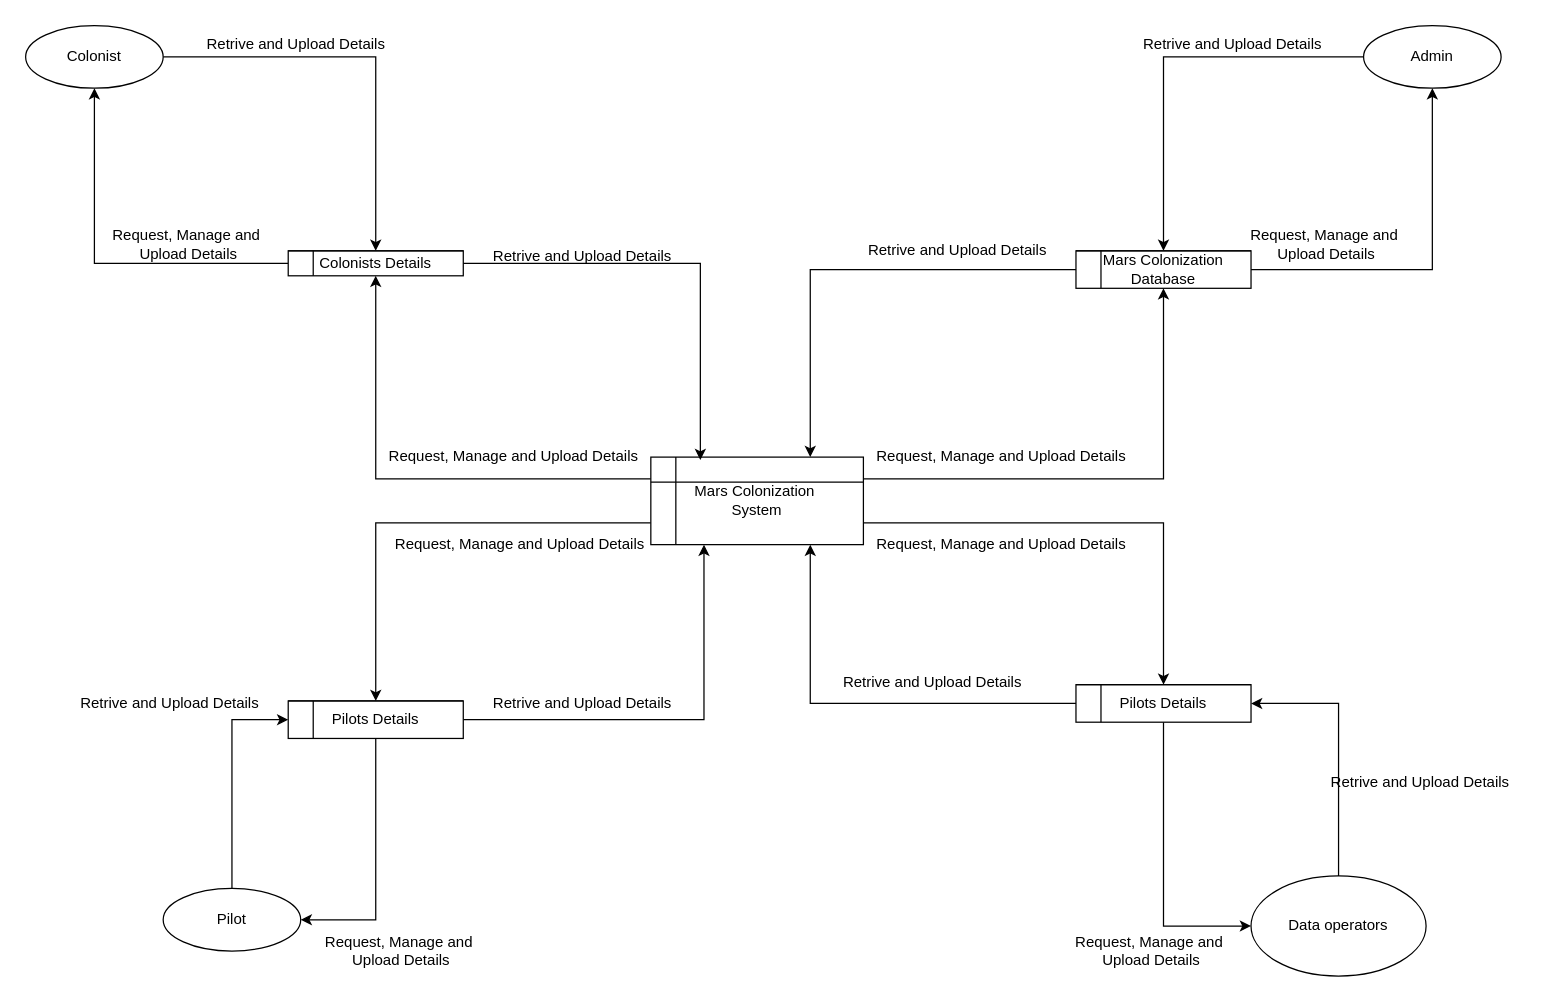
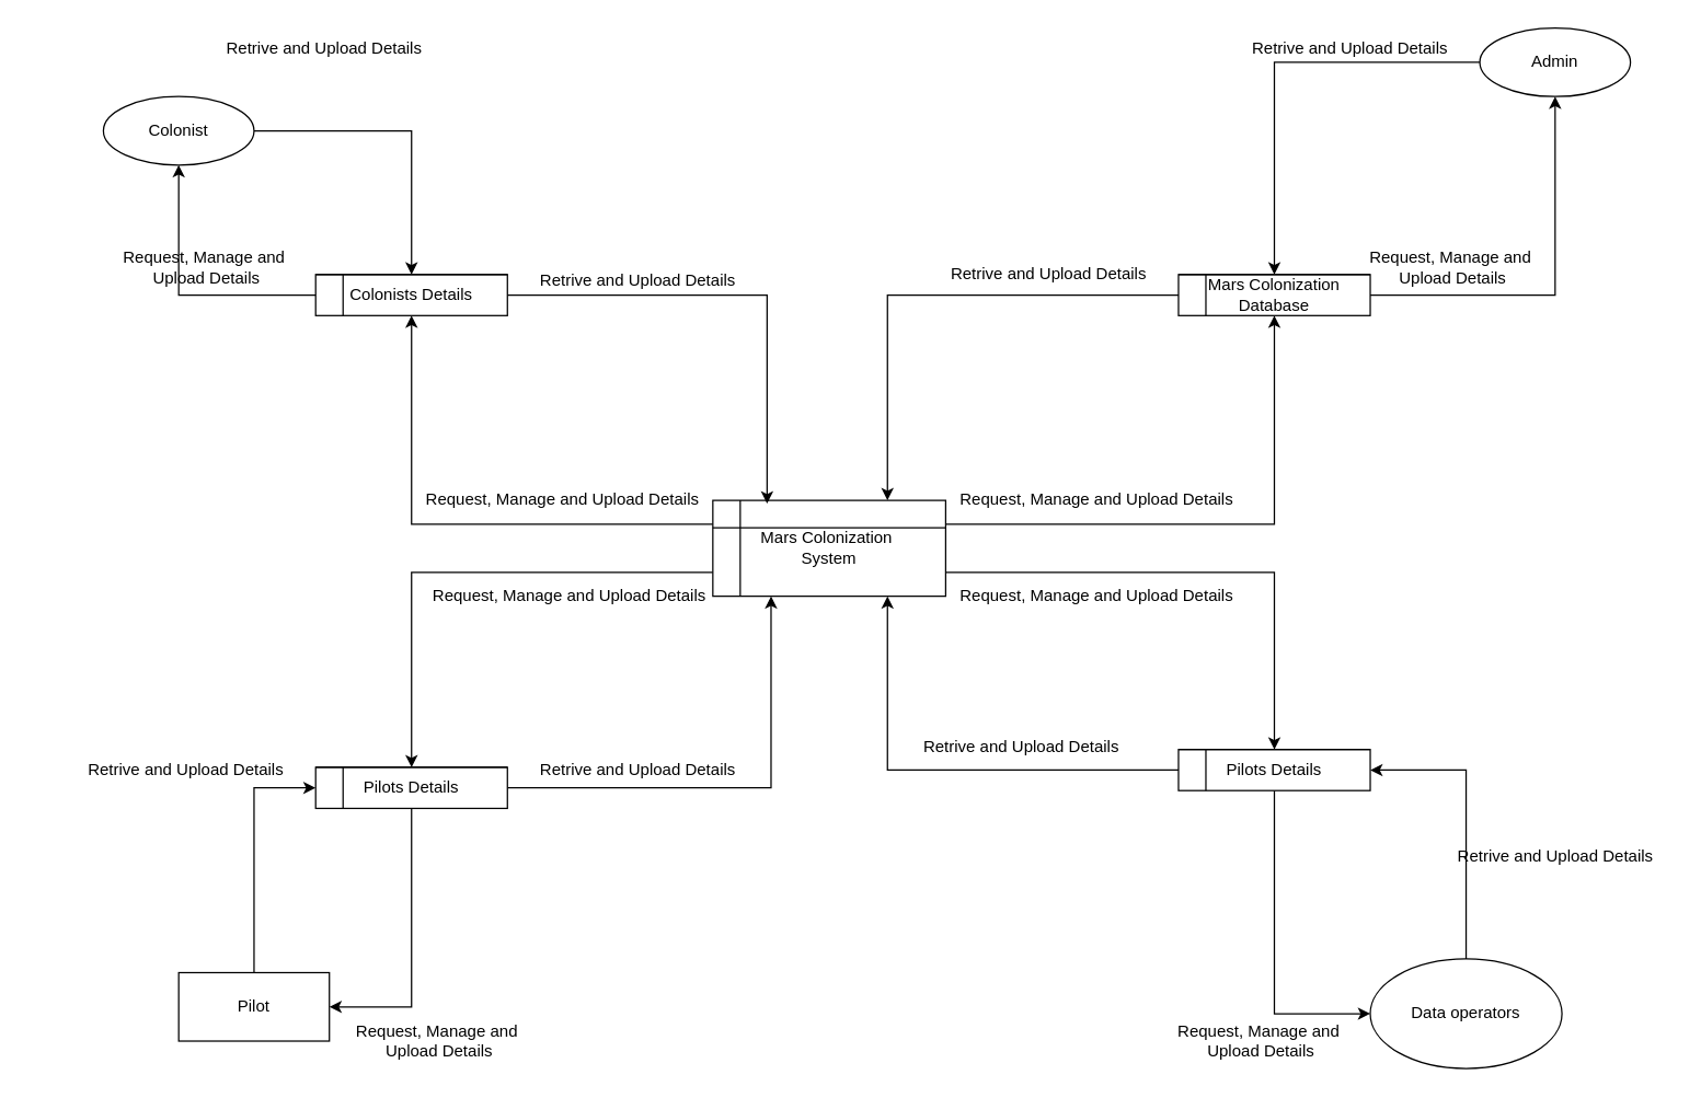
- <mxCell id="8" value="Colonist" style="ellipse;whiteSpace=wrap;html=1;" vertex="1" parent="1"><mxGeometry x="20" y="20" width="110" height="50" as="geometry" /></mxCell>
+ <mxCell id="8" value="Colonist" style="ellipse;whiteSpace=wrap;html=1;" vertex="1" parent="1"><mxGeometry x="75" y="70" width="110" height="50" as="geometry" /></mxCell>
- <mxCell id="17" value="Admin" style="ellipse;whiteSpace=wrap;html=1;" vertex="1" parent="1"><mxGeometry x="1090" y="20" width="110" height="50" as="geometry" /></mxCell>
+ <mxCell id="17" value="Admin" style="ellipse;whiteSpace=wrap;html=1;" vertex="1" parent="1"><mxGeometry x="1080" y="20" width="110" height="50" as="geometry" /></mxCell>
- <mxCell id="10" value="Colonists Details" style="shape=internalStorage;whiteSpace=wrap;html=1;backgroundOutline=1;dx=20;dy=0;" vertex="1" parent="1"><mxGeometry x="230" y="200" width="140" height="20" as="geometry" /></mxCell>
+ <mxCell id="10" value="Colonists Details" style="shape=internalStorage;whiteSpace=wrap;html=1;backgroundOutline=1;dx=20;dy=0;" vertex="1" parent="1"><mxGeometry x="230" y="200" width="140" height="30" as="geometry" /></mxCell>
- <mxCell id="26" value="Pilot" style="ellipse;whiteSpace=wrap;html=1;" vertex="1" parent="1"><mxGeometry x="130" y="710" width="110" height="50" as="geometry" /></mxCell>
+ <mxCell id="26" value="Pilot" style="whiteSpace=wrap;html=1;rounded=0;" vertex="1" parent="1"><mxGeometry x="130" y="710" width="110" height="50" as="geometry" /></mxCell>
